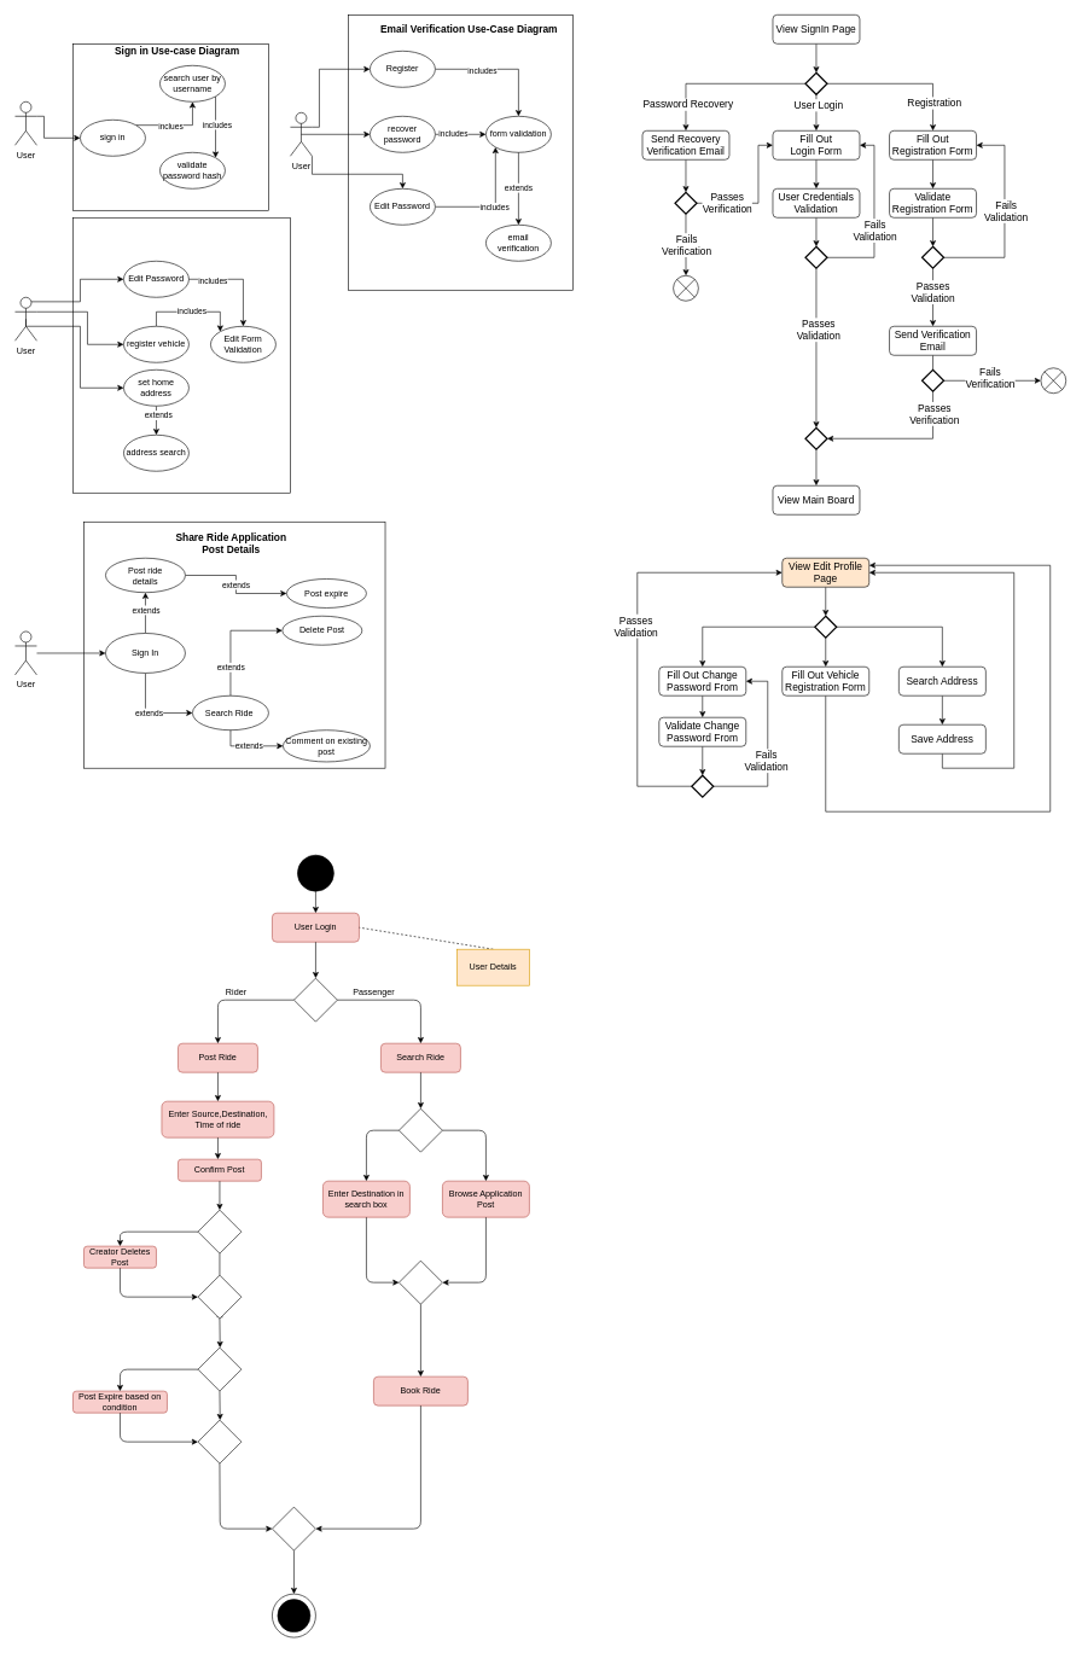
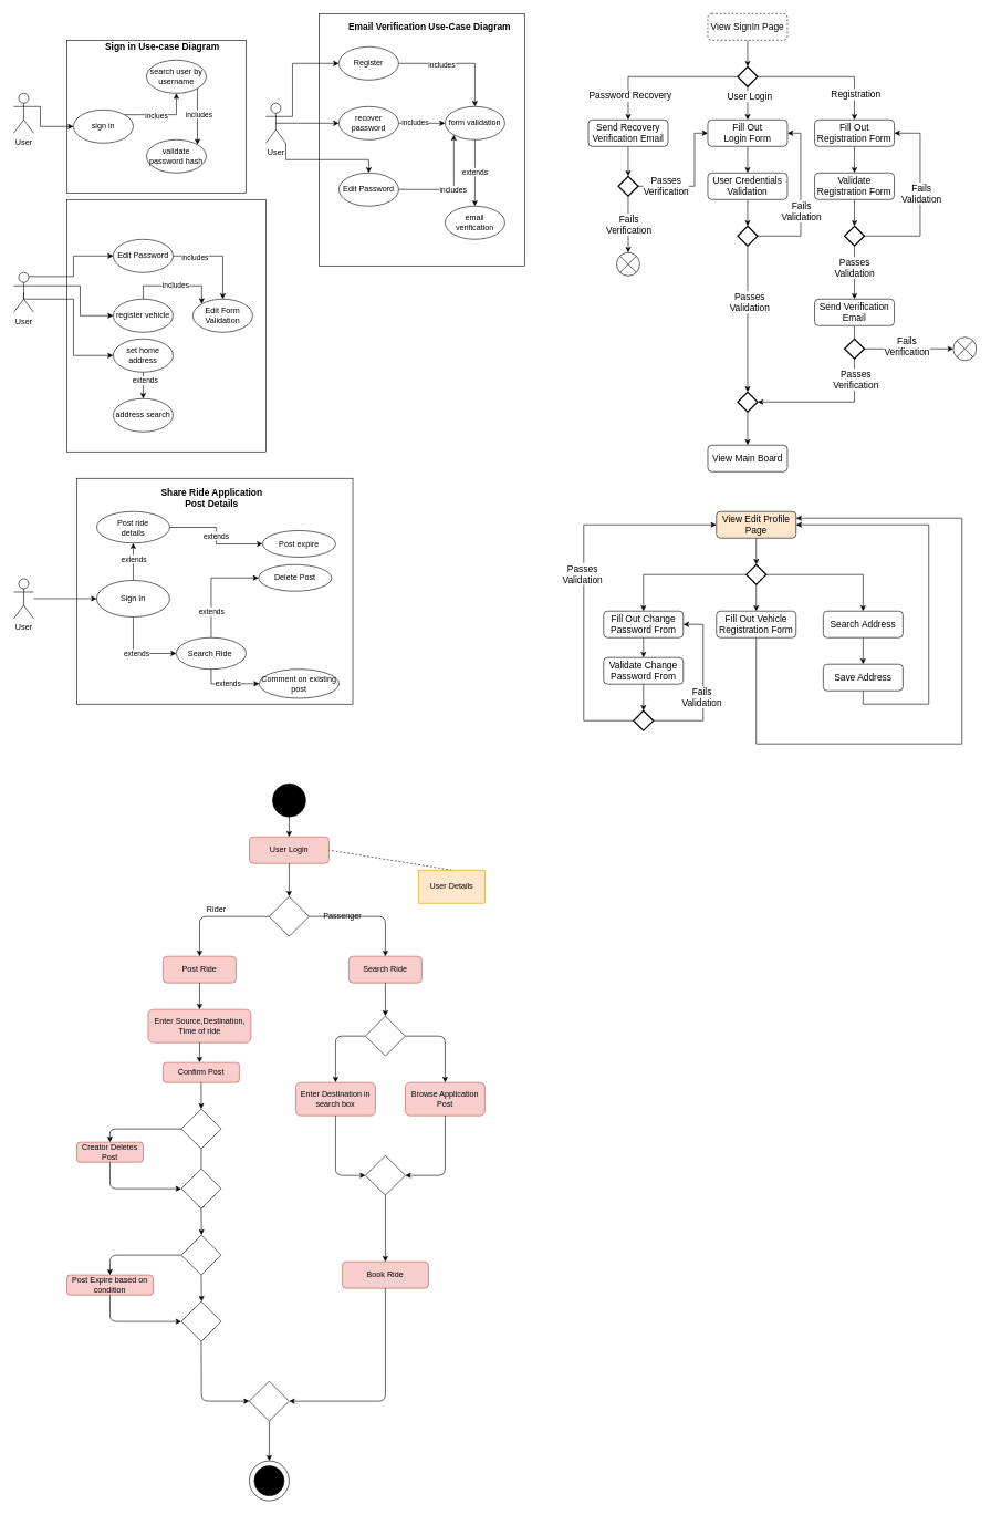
- <mxCell id="33" value="View SignIn Page" style="rounded=1;whiteSpace=wrap;html=1;labelBackgroundColor=none;fontSize=14;" parent="1" vertex="1"><mxGeometry x="1066" y="20" width="120" height="40" as="geometry" /></mxCell>
+ <mxCell id="33" value="View SignIn Page" style="rounded=1;whiteSpace=wrap;html=1;labelBackgroundColor=none;fontSize=14;dashed=1;" parent="1" vertex="1"><mxGeometry x="1066" y="20" width="120" height="40" as="geometry" /></mxCell>
- <mxCell id="165" value="Passenger" style="text;html=1;align=center;verticalAlign=middle;resizable=0;points=[];autosize=1;strokeColor=none;fillColor=none;" vertex="1" parent="1"><mxGeometry x="480" y="1360" width="70" height="20" as="geometry" /></mxCell>
+ <mxCell id="165" value="Passenger" style="text;html=1;align=center;verticalAlign=middle;resizable=0;points=[];autosize=1;strokeColor=none;fillColor=none;" vertex="1" parent="1"><mxGeometry x="480" y="1370" width="70" height="20" as="geometry" /></mxCell>
